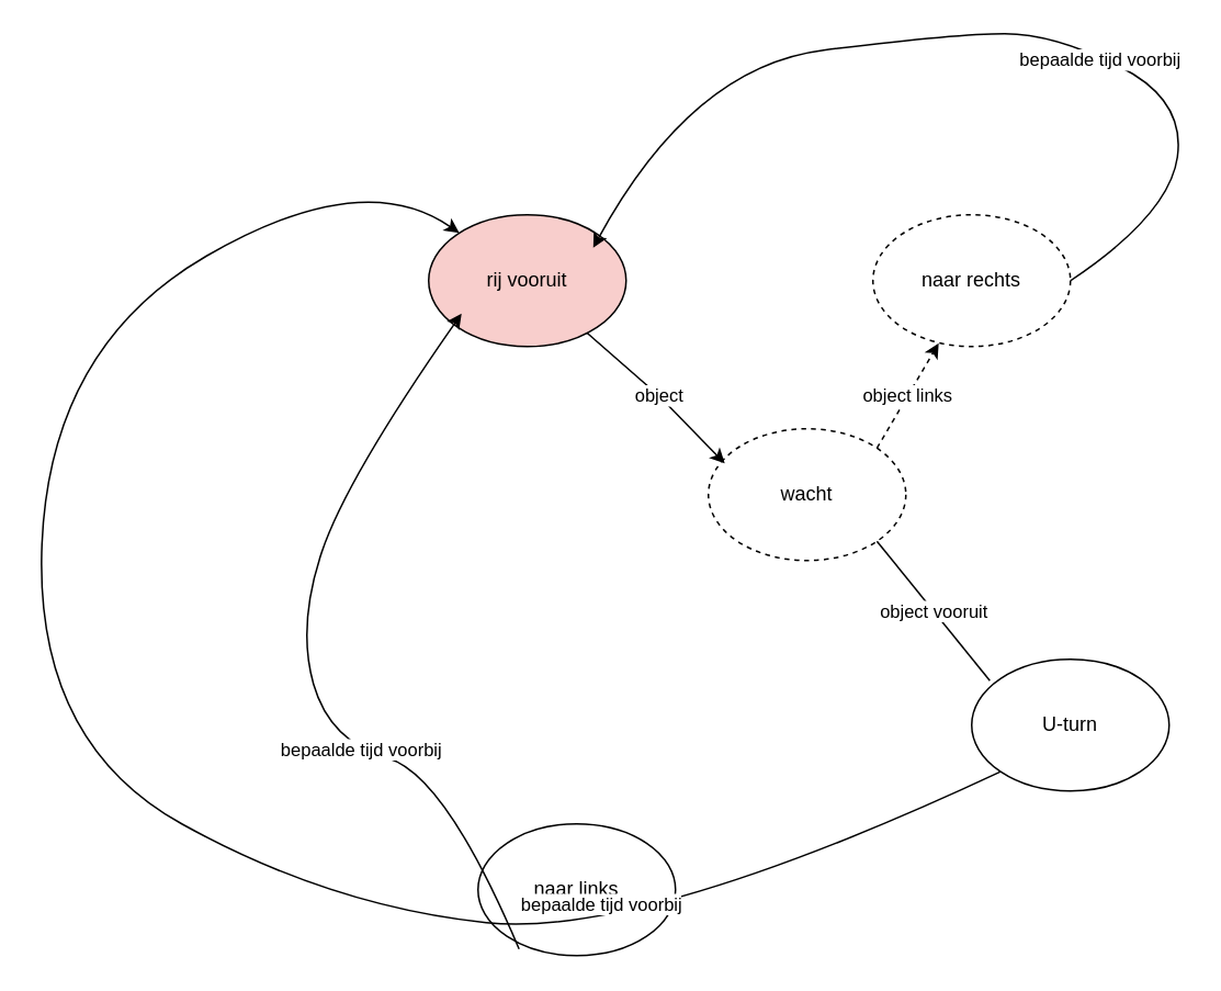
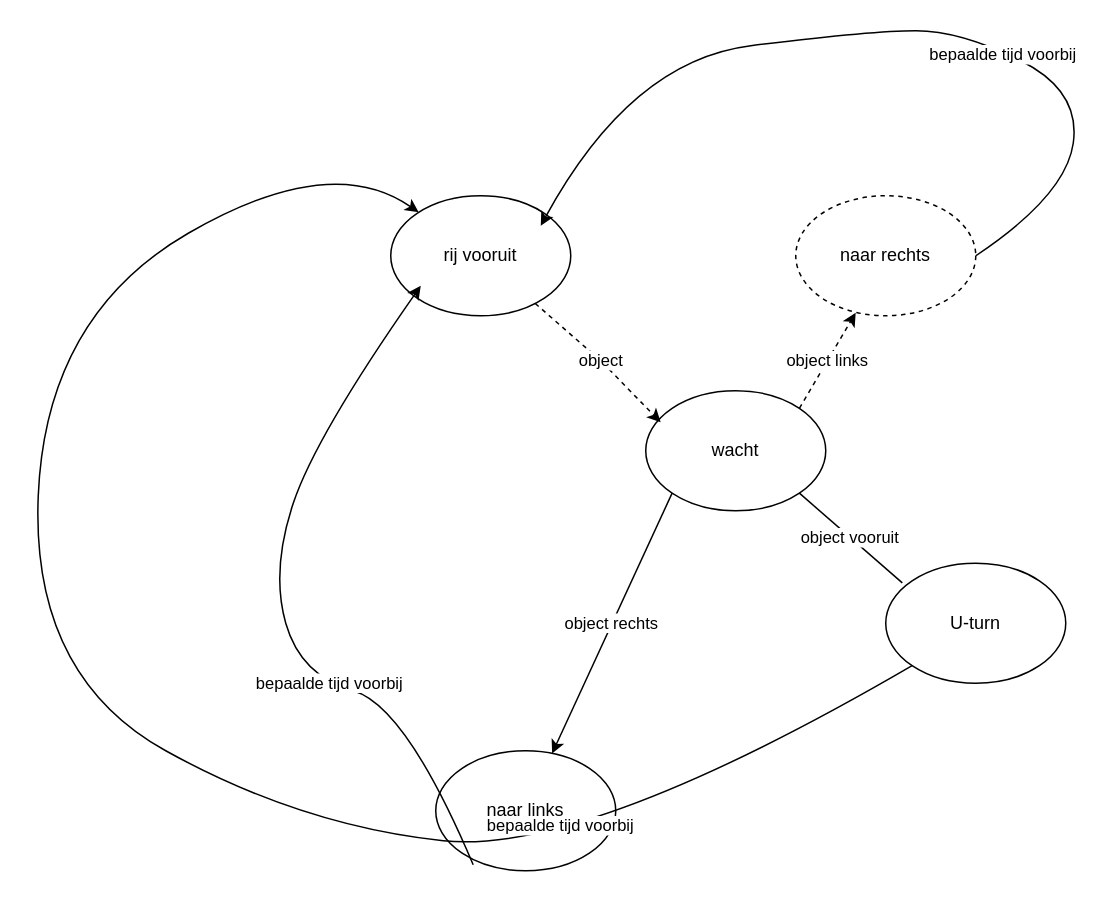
- <mxCell id="2" value="rij vooruit" style="ellipse;whiteSpace=wrap;html=1;fillColor=#f8cecc;" vertex="1" parent="1"><mxGeometry x="260" y="130" width="120" height="80" as="geometry" /></mxCell>
+ <mxCell id="2" value="rij vooruit" style="ellipse;whiteSpace=wrap;html=1;" vertex="1" parent="1"><mxGeometry x="260" y="130" width="120" height="80" as="geometry" /></mxCell>
- <mxCell id="4" value="object" style="endArrow=classic;html=1;rounded=0;entryX=0.083;entryY=0.263;entryDx=0;entryDy=0;entryPerimeter=0;" edge="1" parent="1" source="2" target="3"><mxGeometry x="0.006" width="50" height="50" relative="1" as="geometry"><mxPoint x="400" y="350" as="sourcePoint" /><mxPoint x="450" y="300" as="targetPoint" /><Array as="points"><mxPoint x="400" y="240" /></Array><mxPoint as="offset" /></mxGeometry></mxCell>
+ <mxCell id="4" value="object" style="endArrow=classic;html=1;rounded=0;entryX=0.083;entryY=0.263;entryDx=0;entryDy=0;entryPerimeter=0;dashed=1;" edge="1" parent="1" source="2" target="3"><mxGeometry x="0.006" width="50" height="50" relative="1" as="geometry"><mxPoint x="400" y="350" as="sourcePoint" /><mxPoint x="450" y="300" as="targetPoint" /><Array as="points"><mxPoint x="400" y="240" /></Array><mxPoint as="offset" /></mxGeometry></mxCell>
- <mxCell id="3" value="wacht" style="ellipse;whiteSpace=wrap;html=1;dashed=1;" vertex="1" parent="1"><mxGeometry x="430" y="260" width="120" height="80" as="geometry" /></mxCell>
+ <mxCell id="3" value="wacht" style="ellipse;whiteSpace=wrap;html=1;" vertex="1" parent="1"><mxGeometry x="430" y="260" width="120" height="80" as="geometry" /></mxCell>
+ <mxCell id="15" value="object rechts" style="endArrow=classic;html=1;rounded=0;exitX=0;exitY=1;exitDx=0;exitDy=0;" edge="1" parent="1" source="3" target="6"><mxGeometry width="50" height="50" relative="1" as="geometry"><mxPoint x="430" y="420" as="sourcePoint" /><mxPoint x="480" y="370" as="targetPoint" /><Array as="points" /></mxGeometry></mxCell>
- <mxCell id="11" value="U-turn" style="ellipse;whiteSpace=wrap;html=1;" vertex="1" parent="1"><mxGeometry x="590" y="400" width="120" height="80" as="geometry" /></mxCell>
+ <mxCell id="11" value="U-turn" style="ellipse;whiteSpace=wrap;html=1;" vertex="1" parent="1"><mxGeometry x="590" y="375" width="120" height="80" as="geometry" /></mxCell>
